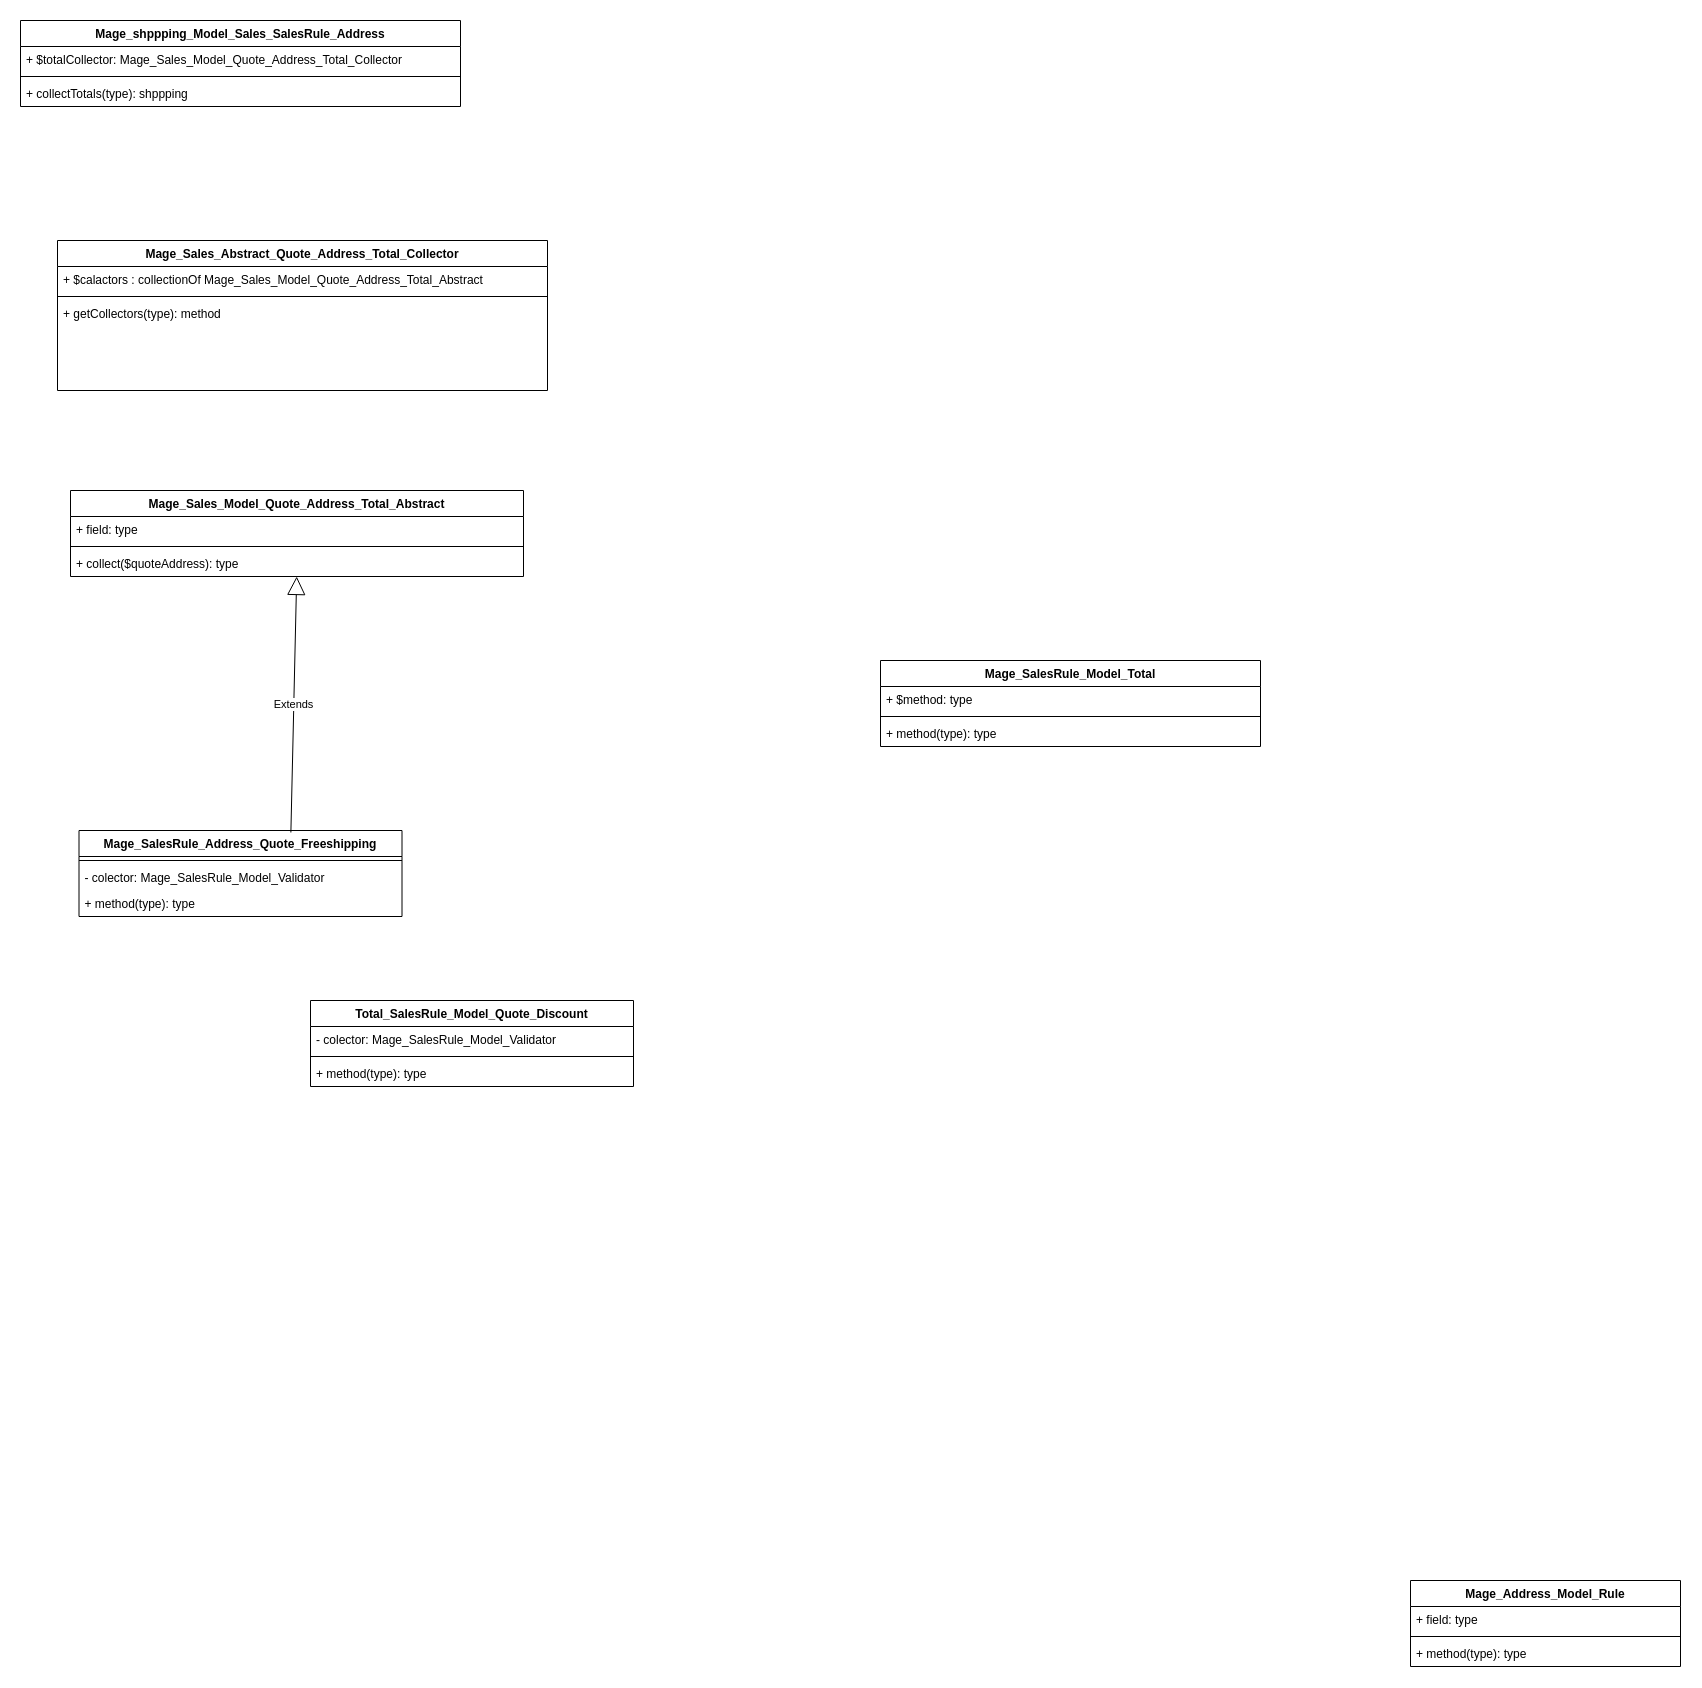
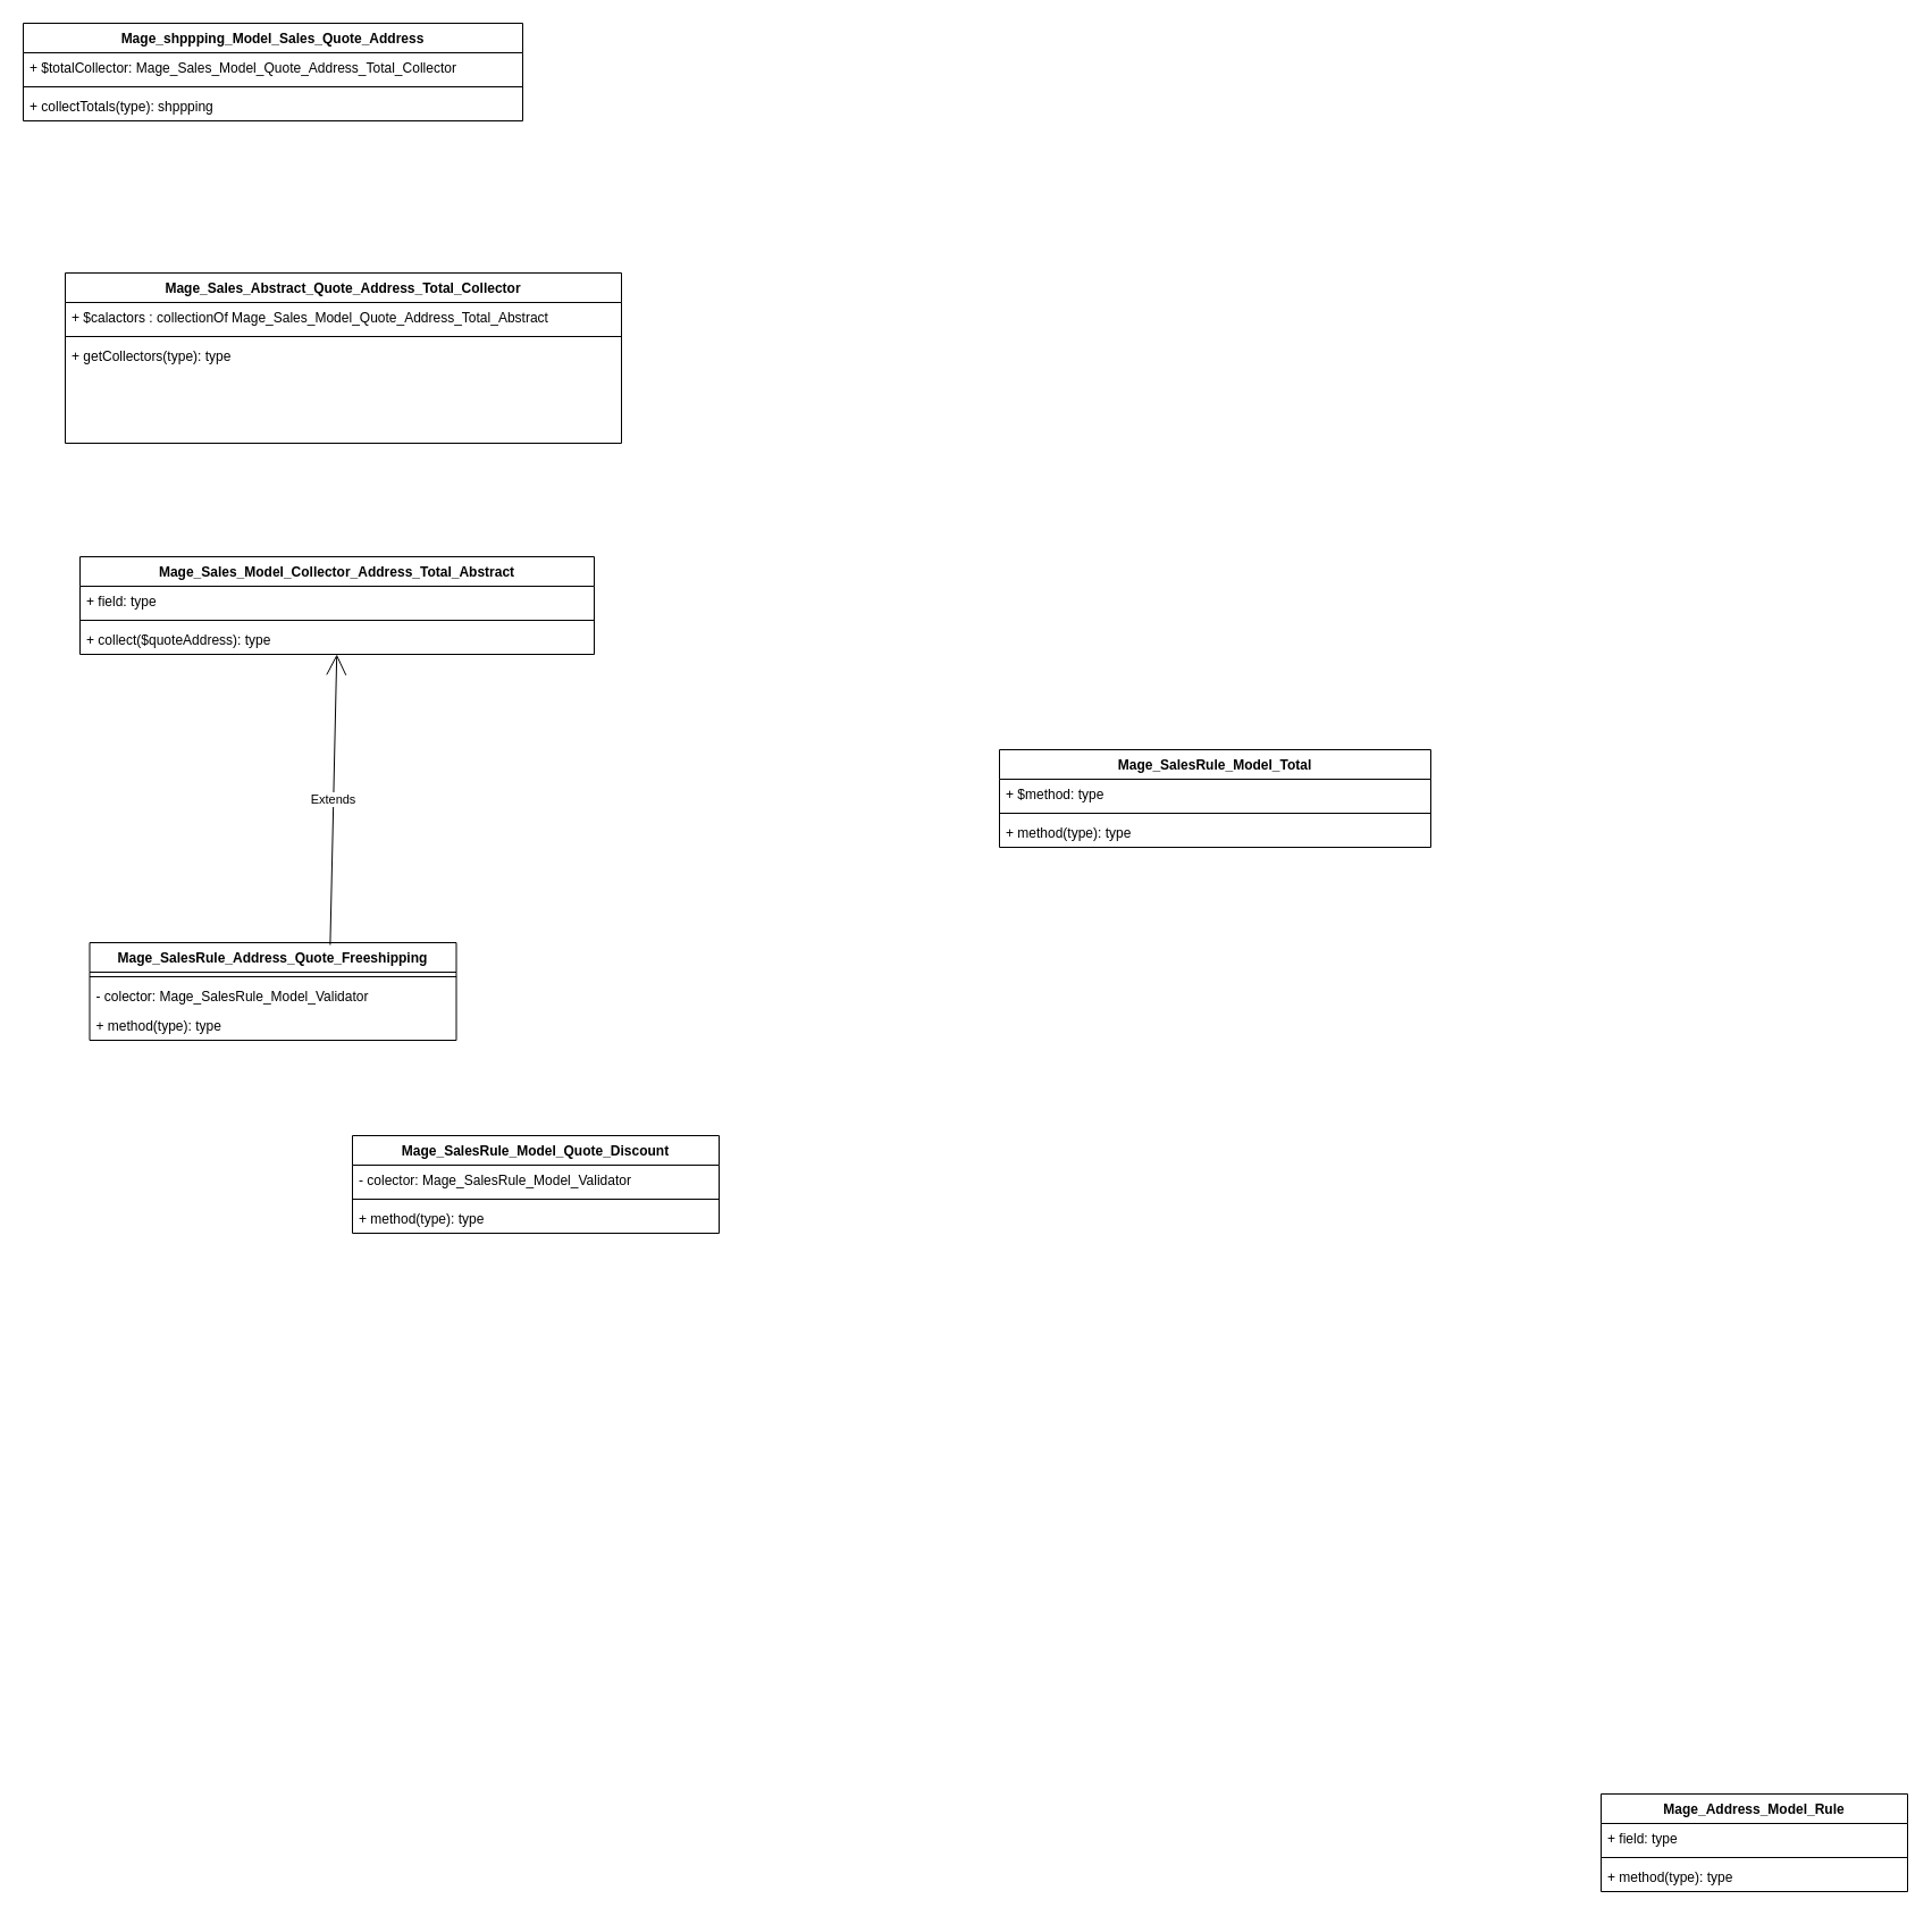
- <mxCell id="2" value="Mage_shppping_Model_Sales_SalesRule_Address" style="swimlane;fontStyle=1;align=center;verticalAlign=top;childLayout=stackLayout;horizontal=1;startSize=26;horizontalStack=0;resizeParent=1;resizeParentMax=0;resizeLast=0;collapsible=1;marginBottom=0;" parent="1" vertex="1"><mxGeometry x="20" y="20" width="440" height="86" as="geometry" /></mxCell>
+ <mxCell id="2" value="Mage_shppping_Model_Sales_Quote_Address" style="swimlane;fontStyle=1;align=center;verticalAlign=top;childLayout=stackLayout;horizontal=1;startSize=26;horizontalStack=0;resizeParent=1;resizeParentMax=0;resizeLast=0;collapsible=1;marginBottom=0;" parent="1" vertex="1"><mxGeometry x="20" y="20" width="440" height="86" as="geometry" /></mxCell>
- <mxCell id="9" value="+ getCollectors(type): method" style="text;strokeColor=none;fillColor=none;align=left;verticalAlign=top;spacingLeft=4;spacingRight=4;overflow=hidden;rotatable=0;points=[[0,0.5],[1,0.5]];portConstraint=eastwest;" parent="6" vertex="1"><mxGeometry y="60" width="490" height="90" as="geometry" /></mxCell>
+ <mxCell id="9" value="+ getCollectors(type): type" style="text;strokeColor=none;fillColor=none;align=left;verticalAlign=top;spacingLeft=4;spacingRight=4;overflow=hidden;rotatable=0;points=[[0,0.5],[1,0.5]];portConstraint=eastwest;" parent="6" vertex="1"><mxGeometry y="60" width="490" height="90" as="geometry" /></mxCell>
- <mxCell id="10" value="Mage_Sales_Model_Quote_Address_Total_Abstract" style="swimlane;fontStyle=1;align=center;verticalAlign=top;childLayout=stackLayout;horizontal=1;startSize=26;horizontalStack=0;resizeParent=1;resizeParentMax=0;resizeLast=0;collapsible=1;marginBottom=0;" parent="1" vertex="1"><mxGeometry x="70" y="490" width="453" height="86" as="geometry" /></mxCell>
+ <mxCell id="10" value="Mage_Sales_Model_Collector_Address_Total_Abstract" style="swimlane;fontStyle=1;align=center;verticalAlign=top;childLayout=stackLayout;horizontal=1;startSize=26;horizontalStack=0;resizeParent=1;resizeParentMax=0;resizeLast=0;collapsible=1;marginBottom=0;" parent="1" vertex="1"><mxGeometry x="70" y="490" width="453" height="86" as="geometry" /></mxCell>
- <mxCell id="30" value="Extends" style="endArrow=block;endSize=16;endFill=0;html=1;exitX=0.656;exitY=0.023;exitDx=0;exitDy=0;exitPerimeter=0;" parent="1" source="26" target="13" edge="1"><mxGeometry width="160" relative="1" as="geometry"><mxPoint x="501.5" y="830" as="sourcePoint" /><mxPoint x="160" y="585" as="targetPoint" /></mxGeometry></mxCell>
+ <mxCell id="30" value="Extends" style="endArrow=open;endSize=16;endFill=0;html=1;exitX=0.656;exitY=0.023;exitDx=0;exitDy=0;exitPerimeter=0;" parent="1" source="26" target="13" edge="1"><mxGeometry width="160" relative="1" as="geometry"><mxPoint x="501.5" y="830" as="sourcePoint" /><mxPoint x="160" y="585" as="targetPoint" /></mxGeometry></mxCell>
- <mxCell id="22" value="Total_SalesRule_Model_Quote_Discount" style="swimlane;fontStyle=1;align=center;verticalAlign=top;childLayout=stackLayout;horizontal=1;startSize=26;horizontalStack=0;resizeParent=1;resizeParentMax=0;resizeLast=0;collapsible=1;marginBottom=0;" parent="1" vertex="1"><mxGeometry x="310" y="1000" width="323" height="86" as="geometry" /></mxCell>
+ <mxCell id="22" value="Mage_SalesRule_Model_Quote_Discount" style="swimlane;fontStyle=1;align=center;verticalAlign=top;childLayout=stackLayout;horizontal=1;startSize=26;horizontalStack=0;resizeParent=1;resizeParentMax=0;resizeLast=0;collapsible=1;marginBottom=0;" parent="1" vertex="1"><mxGeometry x="310" y="1000" width="323" height="86" as="geometry" /></mxCell>
